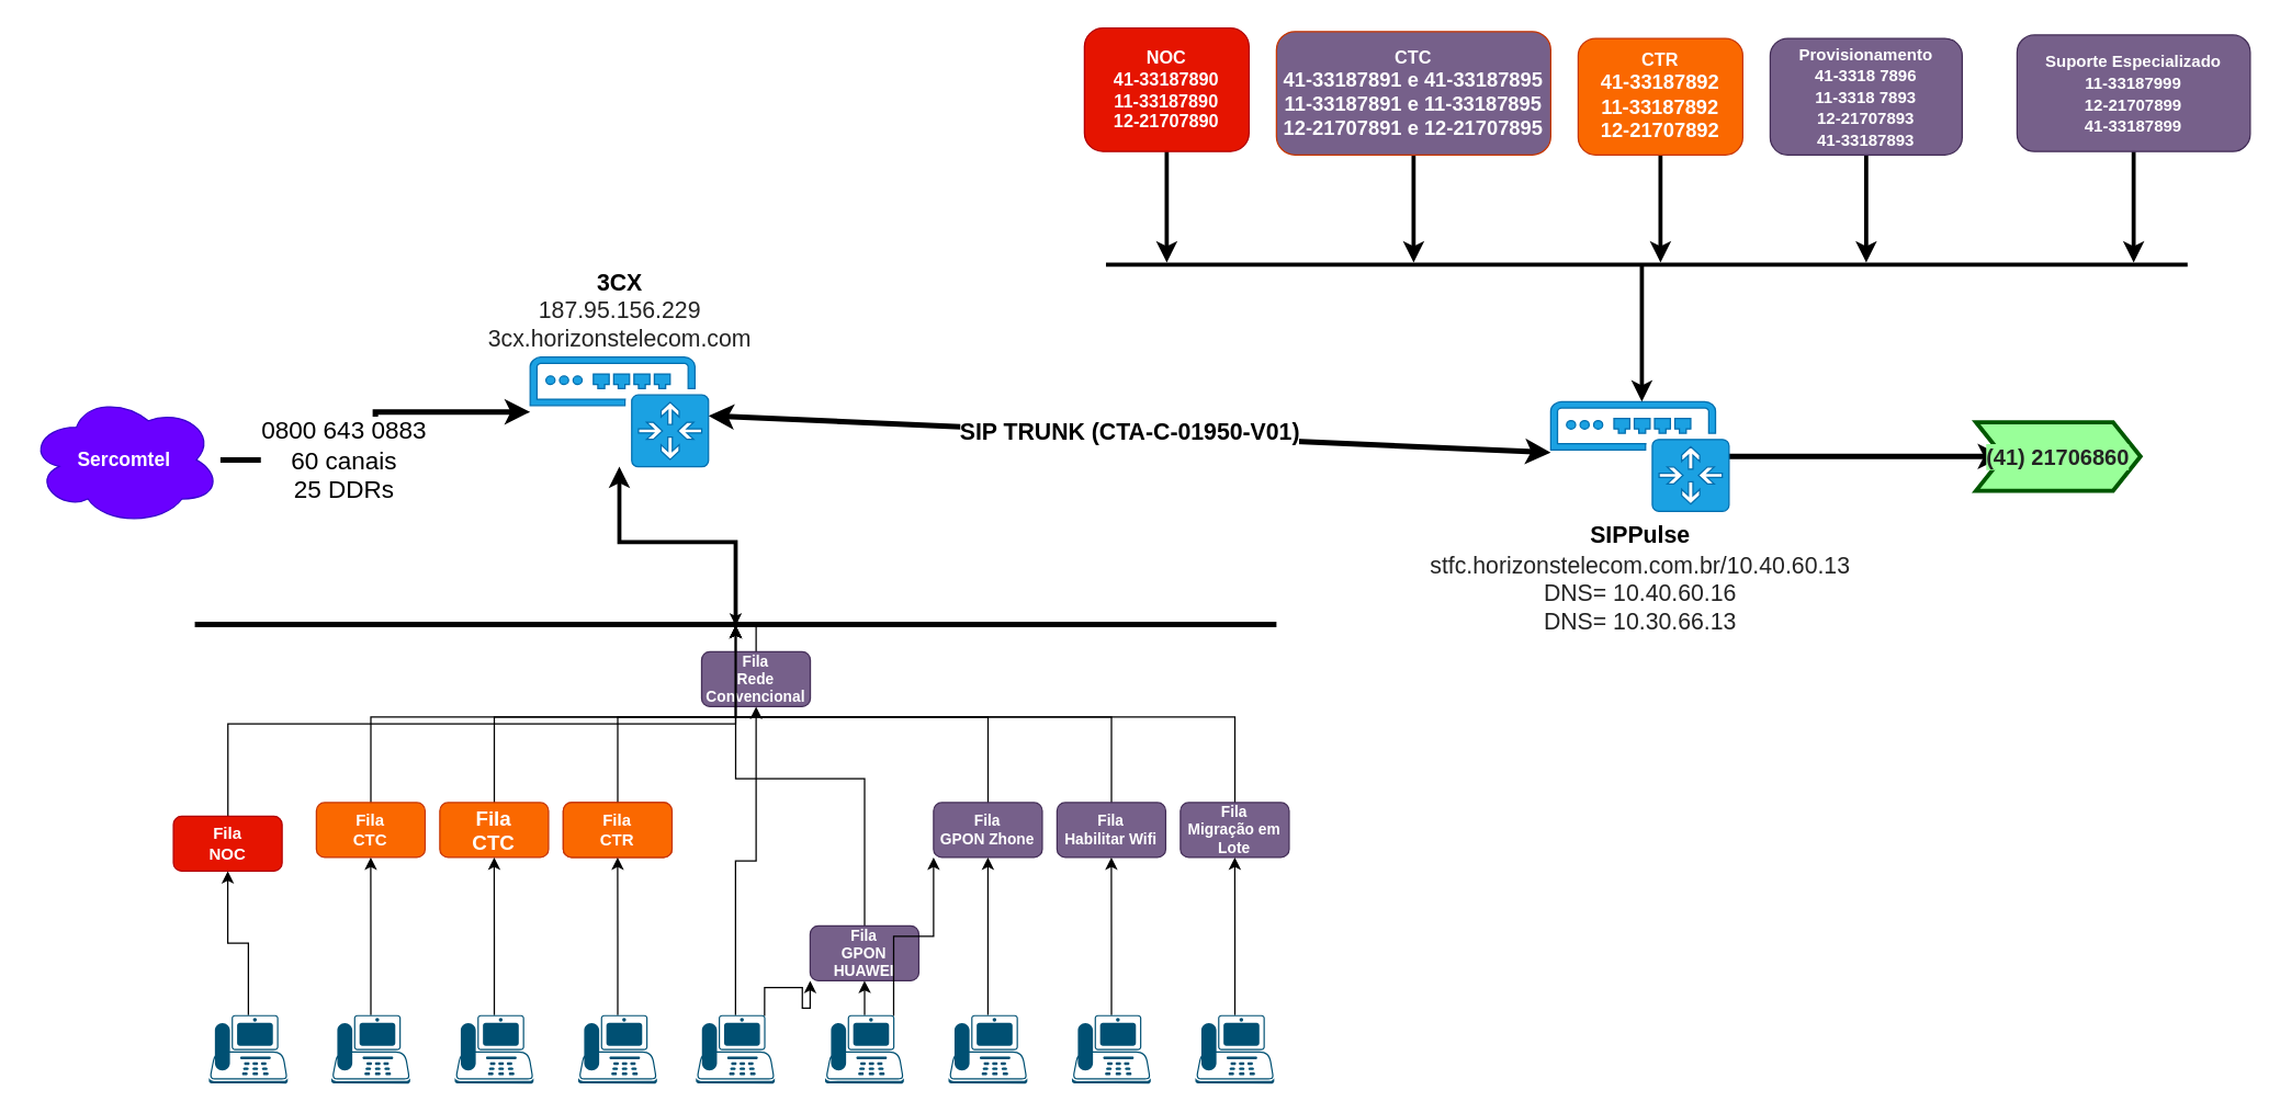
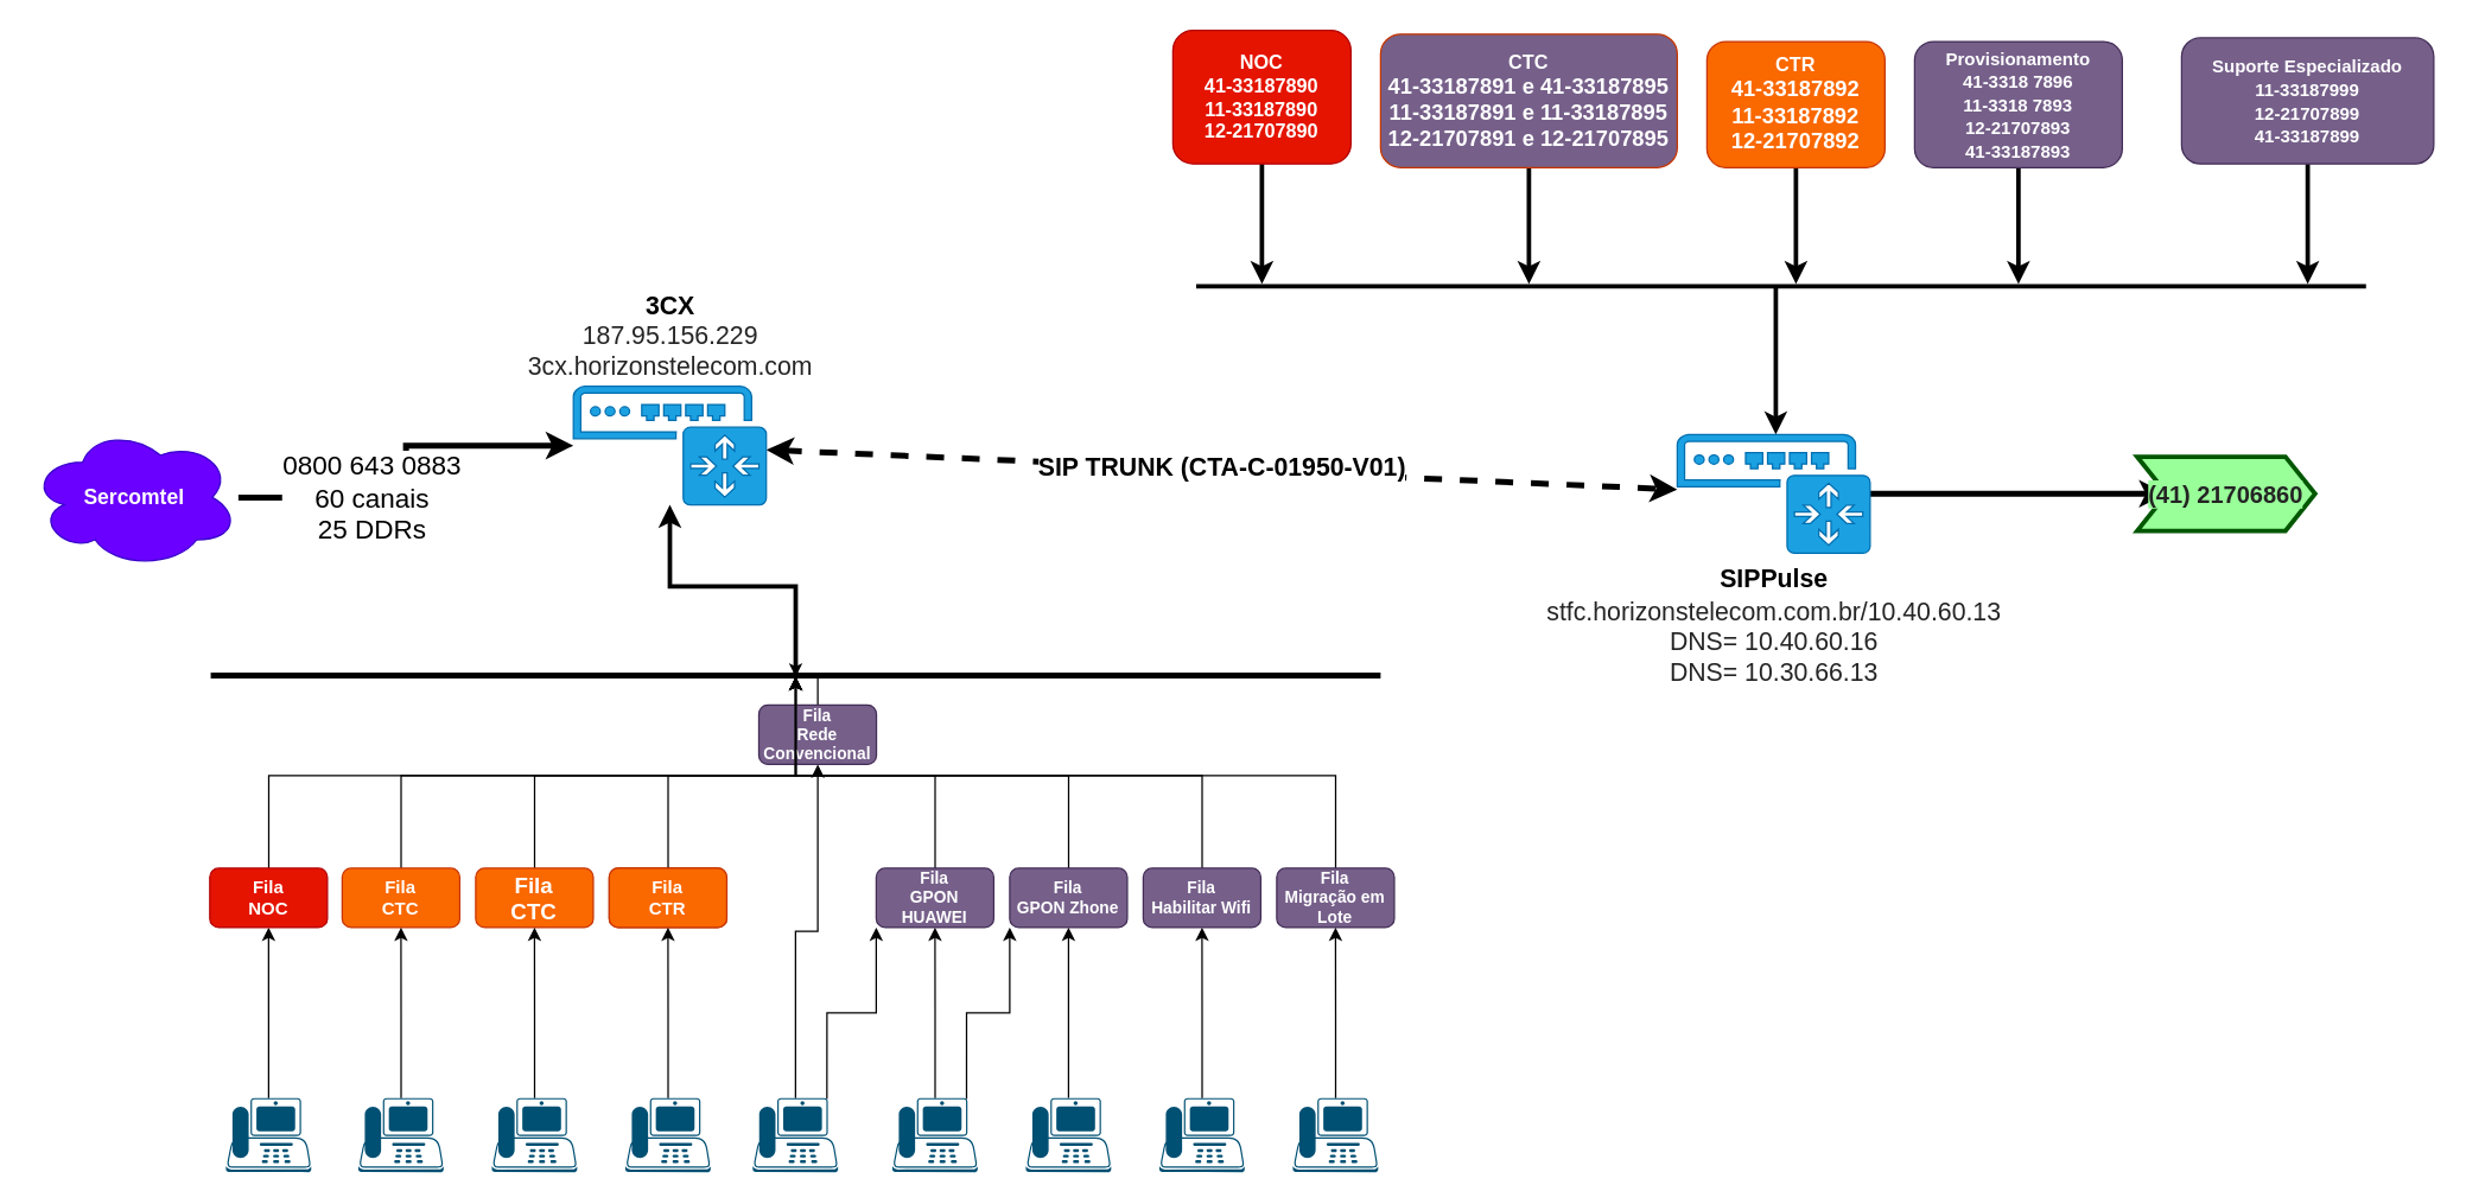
- <mxCell id="5" value="SIP TRUNK (CTA-C-01950-V01)" style="rounded=0;orthogonalLoop=1;jettySize=auto;html=1;fontFamily=Helvetica;fontSize=17;fontColor=#000000;strokeWidth=4;startArrow=classic;startFill=1;fontStyle=1" edge="1" parent="1" source="6" target="49"><mxGeometry relative="1" as="geometry" /></mxCell>
+ <mxCell id="5" value="SIP TRUNK (CTA-C-01950-V01)" style="rounded=0;orthogonalLoop=1;jettySize=auto;html=1;fontFamily=Helvetica;fontSize=17;fontColor=#000000;strokeWidth=4;startArrow=classic;startFill=1;fontStyle=1;dashed=1;" edge="1" parent="1" source="6" target="49"><mxGeometry relative="1" as="geometry" /></mxCell>
- <mxCell id="10" value="Fila &lt;br style=&quot;font-size: 12px;&quot;&gt;NOC" style="rounded=1;whiteSpace=wrap;html=1;fontSize=12;fontColor=#ffffff;fillColor=#e51400;strokeColor=#B20000;fontStyle=1" parent="1" vertex="1"><mxGeometry x="125.75" y="595" width="79.25" height="40" as="geometry" /></mxCell>
+ <mxCell id="10" value="Fila &lt;br style=&quot;font-size: 12px;&quot;&gt;NOC" style="rounded=1;whiteSpace=wrap;html=1;fontSize=12;fontColor=#ffffff;fillColor=#e51400;strokeColor=#B20000;fontStyle=1" parent="1" vertex="1"><mxGeometry x="140.75" y="585" width="79.25" height="40" as="geometry" /></mxCell>
- <mxCell id="21" value="Fila &lt;br style=&quot;font-size: 11px&quot;&gt;GPON HUAWEI" style="rounded=1;whiteSpace=wrap;html=1;fontSize=11;fontColor=#ffffff;fillColor=#76608a;strokeColor=#432D57;fontStyle=1" parent="1" vertex="1"><mxGeometry x="590" y="675" width="79.25" height="40" as="geometry" /></mxCell>
+ <mxCell id="21" value="Fila &lt;br style=&quot;font-size: 11px&quot;&gt;GPON HUAWEI" style="rounded=1;whiteSpace=wrap;html=1;fontSize=11;fontColor=#ffffff;fillColor=#76608a;strokeColor=#432D57;fontStyle=1" parent="1" vertex="1"><mxGeometry x="590" y="585" width="79.25" height="40" as="geometry" /></mxCell>
